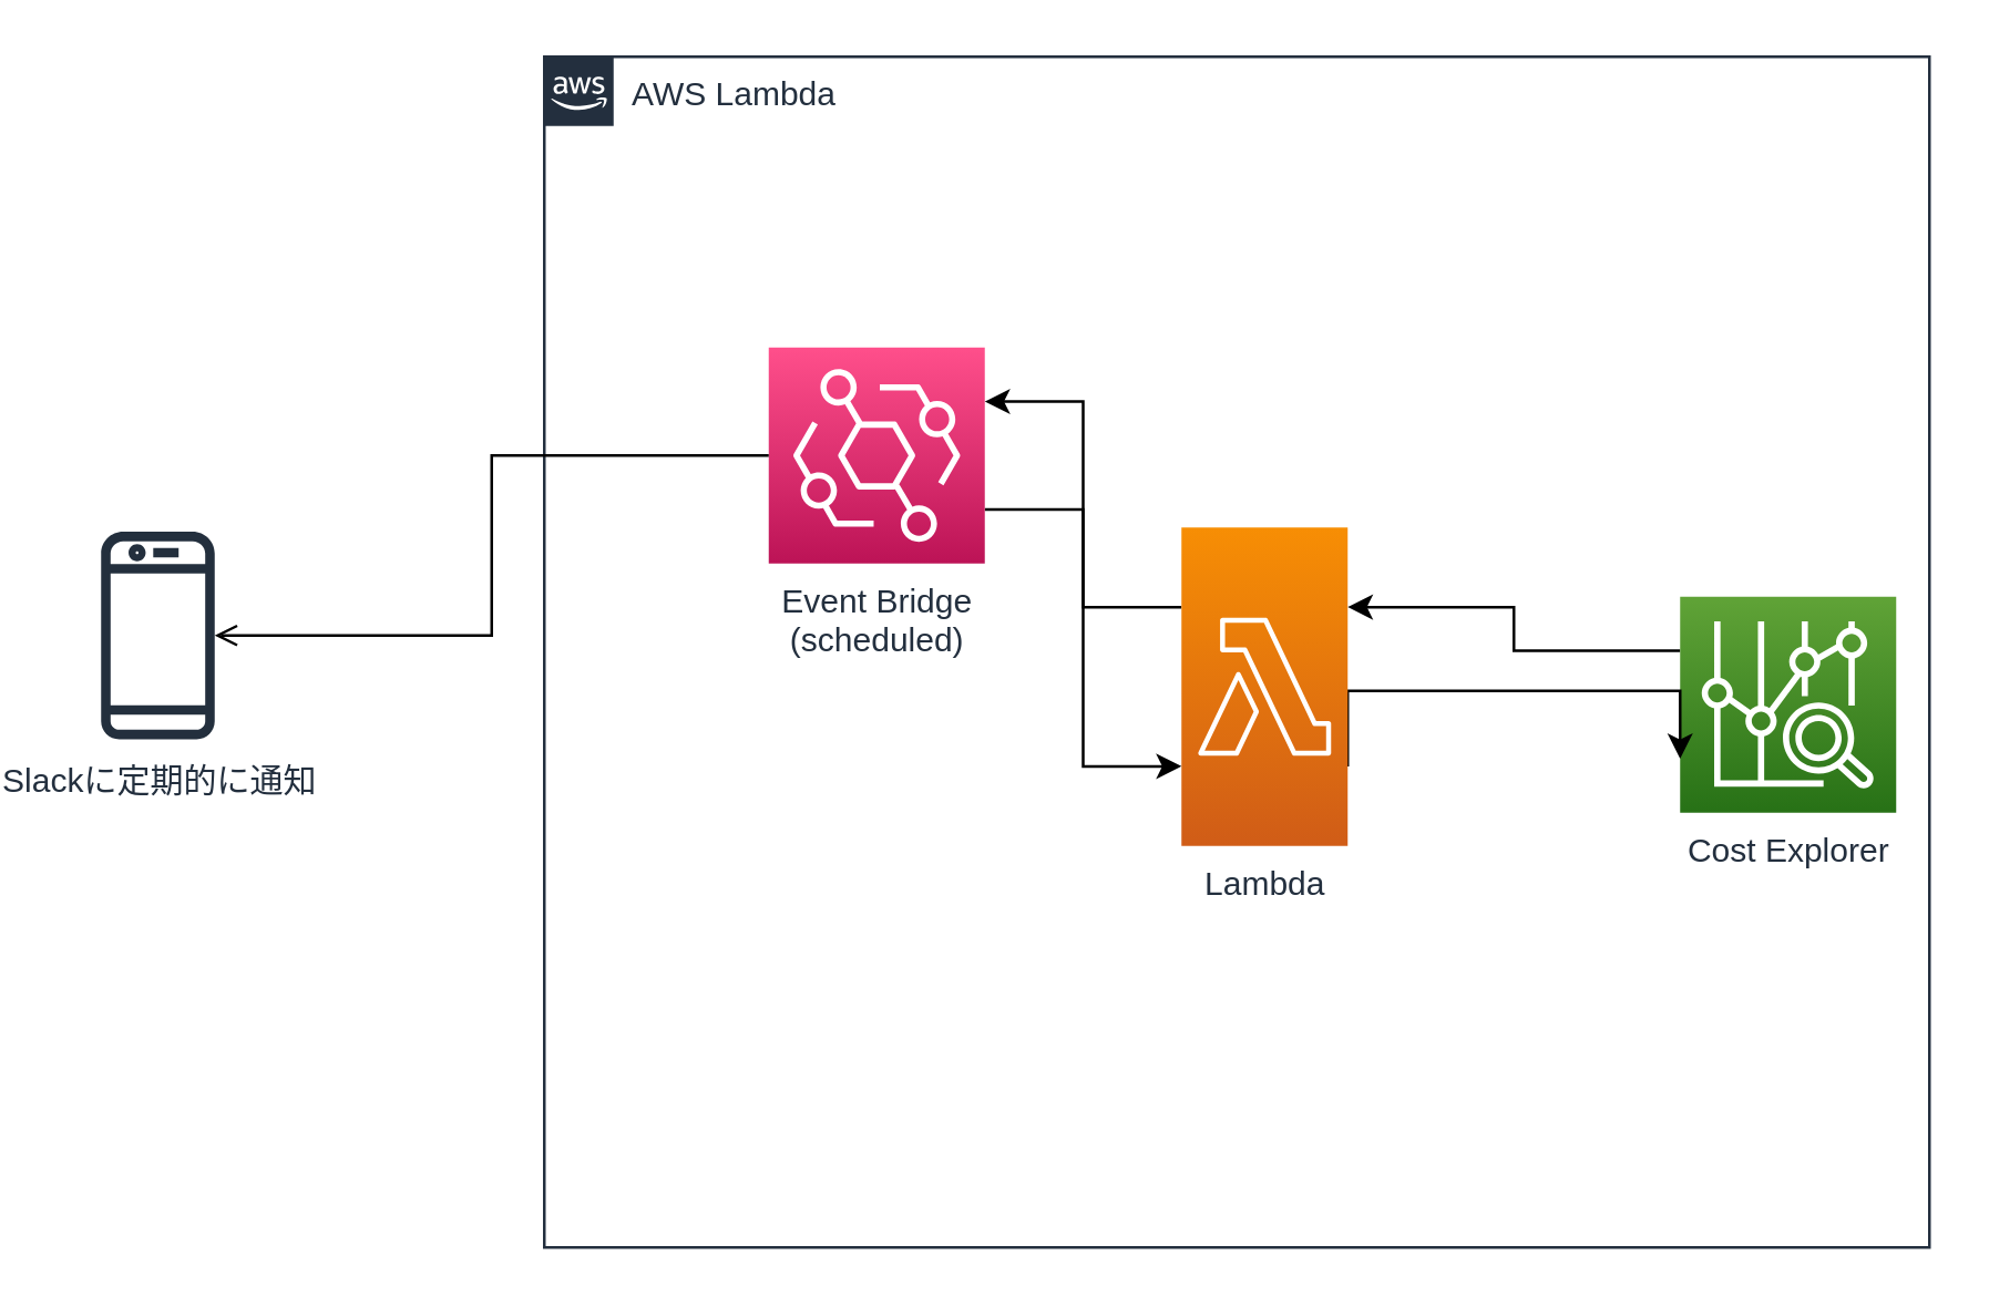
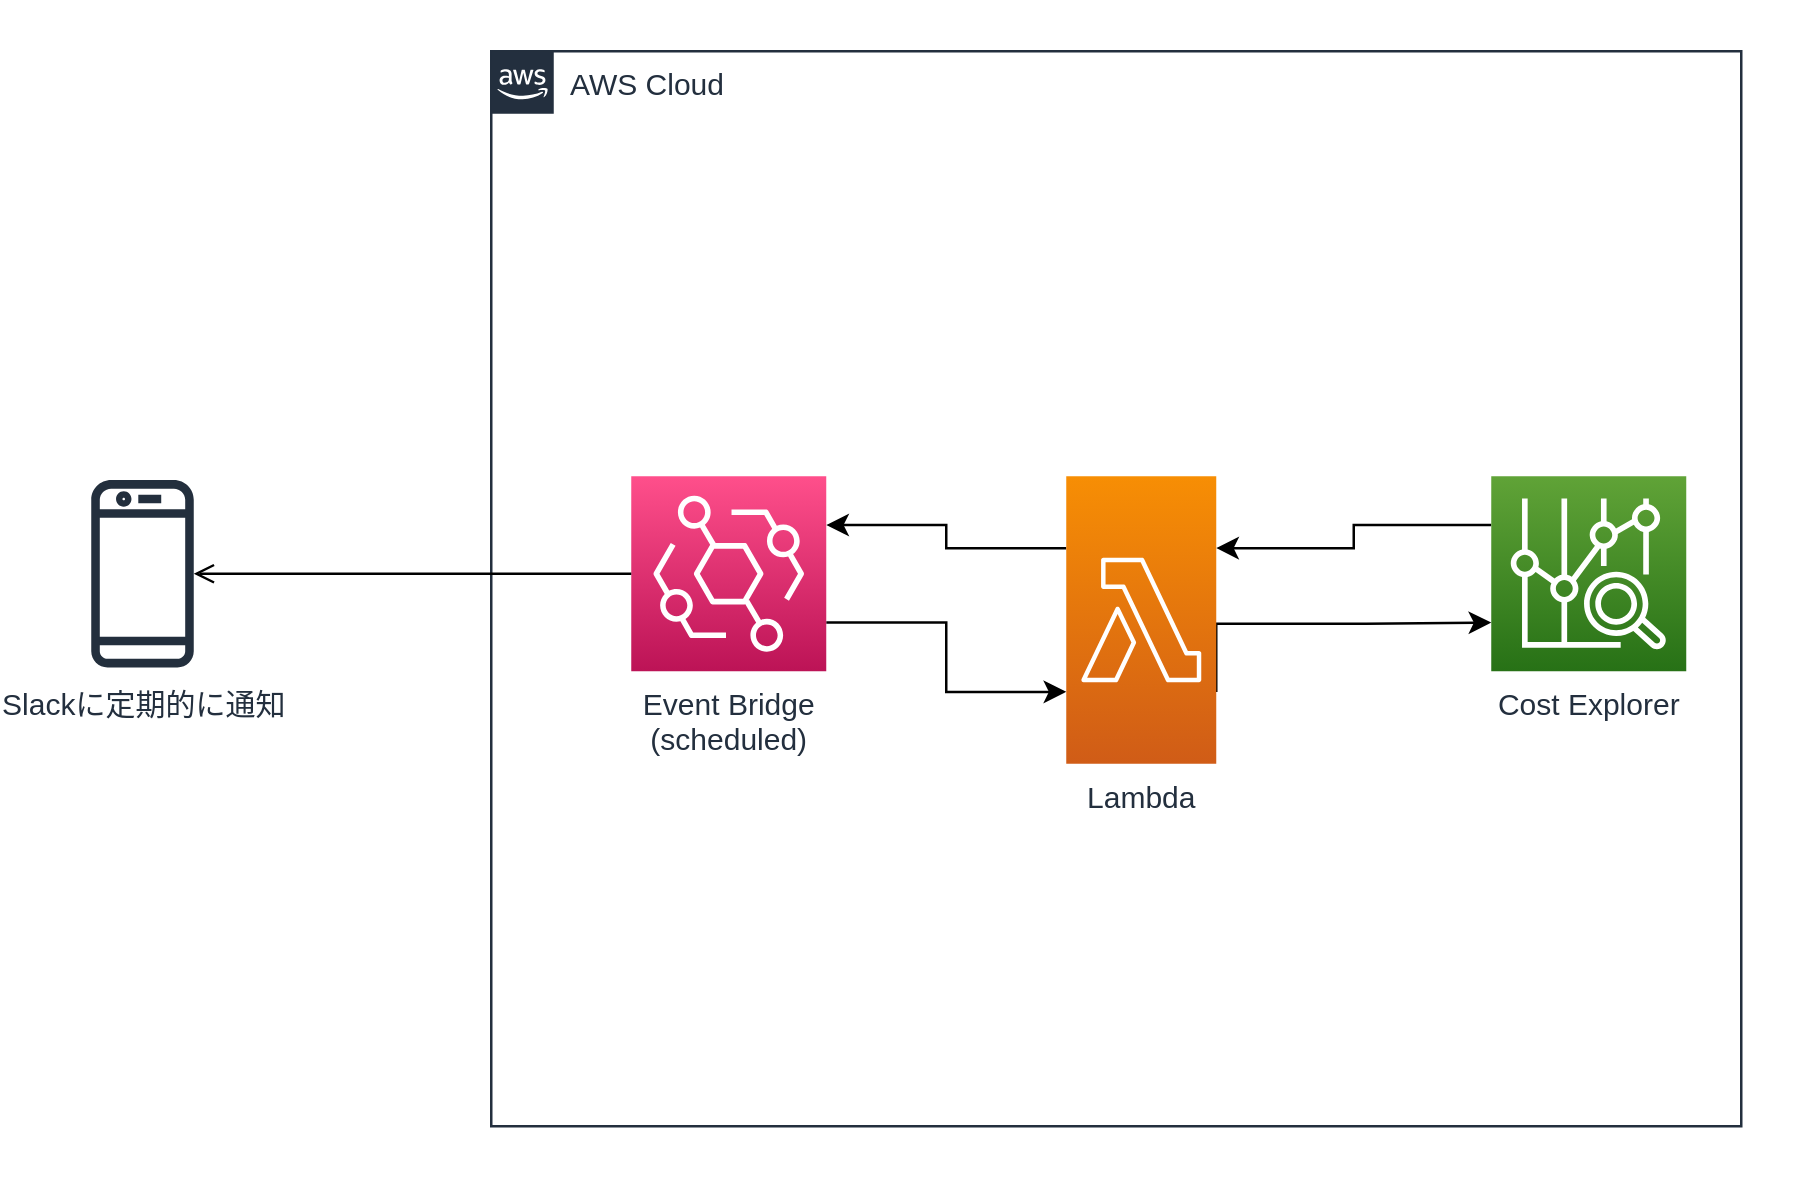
- <mxCell id="2" value="AWS Lambda" style="points=[[0,0],[0.25,0],[0.5,0],[0.75,0],[1,0],[1,0.25],[1,0.5],[1,0.75],[1,1],[0.75,1],[0.5,1],[0.25,1],[0,1],[0,0.75],[0,0.5],[0,0.25]];outlineConnect=0;gradientColor=none;html=1;whiteSpace=wrap;fontSize=12;fontStyle=0;container=1;pointerEvents=0;collapsible=0;recursiveResize=0;shape=mxgraph.aws4.group;grIcon=mxgraph.aws4.group_aws_cloud_alt;strokeColor=#232F3E;fillColor=none;verticalAlign=top;align=left;spacingLeft=30;fontColor=#232F3E;dashed=0;" vertex="1" parent="1"><mxGeometry x="180" y="20" width="500" height="430" as="geometry" /></mxCell>
+ <mxCell id="2" value="AWS Cloud" style="points=[[0,0],[0.25,0],[0.5,0],[0.75,0],[1,0],[1,0.25],[1,0.5],[1,0.75],[1,1],[0.75,1],[0.5,1],[0.25,1],[0,1],[0,0.75],[0,0.5],[0,0.25]];outlineConnect=0;gradientColor=none;html=1;whiteSpace=wrap;fontSize=12;fontStyle=0;container=1;pointerEvents=0;collapsible=0;recursiveResize=0;shape=mxgraph.aws4.group;grIcon=mxgraph.aws4.group_aws_cloud_alt;strokeColor=#232F3E;fillColor=none;verticalAlign=top;align=left;spacingLeft=30;fontColor=#232F3E;dashed=0;" vertex="1" parent="1"><mxGeometry x="180" y="20" width="500" height="430" as="geometry" /></mxCell>
- <mxCell id="9" value="Event Bridge&lt;br&gt;(scheduled)" style="sketch=0;points=[[0,0,0],[0.25,0,0],[0.5,0,0],[0.75,0,0],[1,0,0],[0,1,0],[0.25,1,0],[0.5,1,0],[0.75,1,0],[1,1,0],[0,0.25,0],[0,0.5,0],[0,0.75,0],[1,0.25,0],[1,0.5,0],[1,0.75,0]];outlineConnect=0;fontColor=#232F3E;gradientColor=#FF4F8B;gradientDirection=north;fillColor=#BC1356;strokeColor=#ffffff;dashed=0;verticalLabelPosition=bottom;verticalAlign=top;align=center;html=1;fontSize=12;fontStyle=0;aspect=fixed;shape=mxgraph.aws4.resourceIcon;resIcon=mxgraph.aws4.eventbridge;" vertex="1" parent="2"><mxGeometry x="81" y="105" width="78" height="78" as="geometry" /></mxCell>
+ <mxCell id="9" value="Event Bridge&lt;br&gt;(scheduled)" style="sketch=0;points=[[0,0,0],[0.25,0,0],[0.5,0,0],[0.75,0,0],[1,0,0],[0,1,0],[0.25,1,0],[0.5,1,0],[0.75,1,0],[1,1,0],[0,0.25,0],[0,0.5,0],[0,0.75,0],[1,0.25,0],[1,0.5,0],[1,0.75,0]];outlineConnect=0;fontColor=#232F3E;gradientColor=#FF4F8B;gradientDirection=north;fillColor=#BC1356;strokeColor=#ffffff;dashed=0;verticalLabelPosition=bottom;verticalAlign=top;align=center;html=1;fontSize=12;fontStyle=0;aspect=fixed;shape=mxgraph.aws4.resourceIcon;resIcon=mxgraph.aws4.eventbridge;" vertex="1" parent="2"><mxGeometry x="56" y="170" width="78" height="78" as="geometry" /></mxCell>
- <mxCell id="4" value="Cost Explorer" style="sketch=0;points=[[0,0,0],[0.25,0,0],[0.5,0,0],[0.75,0,0],[1,0,0],[0,1,0],[0.25,1,0],[0.5,1,0],[0.75,1,0],[1,1,0],[0,0.25,0],[0,0.5,0],[0,0.75,0],[1,0.25,0],[1,0.5,0],[1,0.75,0]];outlineConnect=0;fontColor=#232F3E;gradientColor=#60A337;gradientDirection=north;fillColor=#277116;strokeColor=#ffffff;dashed=0;verticalLabelPosition=bottom;verticalAlign=top;align=center;html=1;fontSize=12;fontStyle=0;aspect=fixed;shape=mxgraph.aws4.resourceIcon;resIcon=mxgraph.aws4.cost_explorer;" vertex="1" parent="2"><mxGeometry x="410" y="195" width="78" height="78" as="geometry" /></mxCell>
+ <mxCell id="4" value="Cost Explorer" style="sketch=0;points=[[0,0,0],[0.25,0,0],[0.5,0,0],[0.75,0,0],[1,0,0],[0,1,0],[0.25,1,0],[0.5,1,0],[0.75,1,0],[1,1,0],[0,0.25,0],[0,0.5,0],[0,0.75,0],[1,0.25,0],[1,0.5,0],[1,0.75,0]];outlineConnect=0;fontColor=#232F3E;gradientColor=#60A337;gradientDirection=north;fillColor=#277116;strokeColor=#ffffff;dashed=0;verticalLabelPosition=bottom;verticalAlign=top;align=center;html=1;fontSize=12;fontStyle=0;aspect=fixed;shape=mxgraph.aws4.resourceIcon;resIcon=mxgraph.aws4.cost_explorer;" vertex="1" parent="2"><mxGeometry x="400" y="170" width="78" height="78" as="geometry" /></mxCell>
